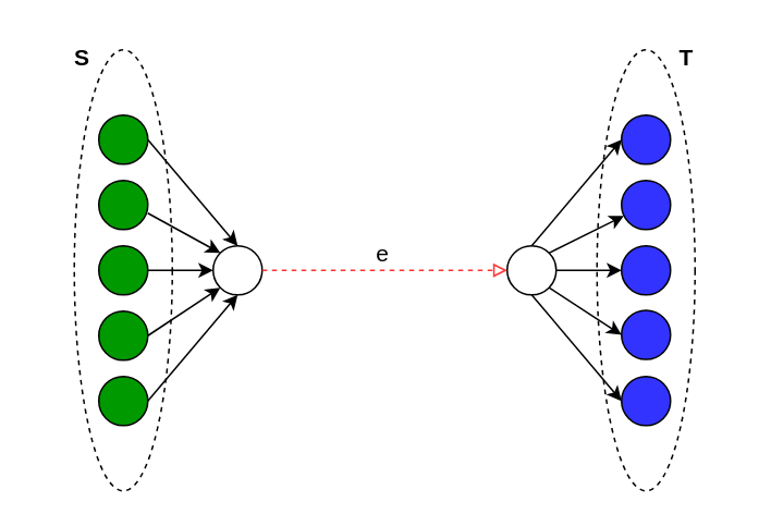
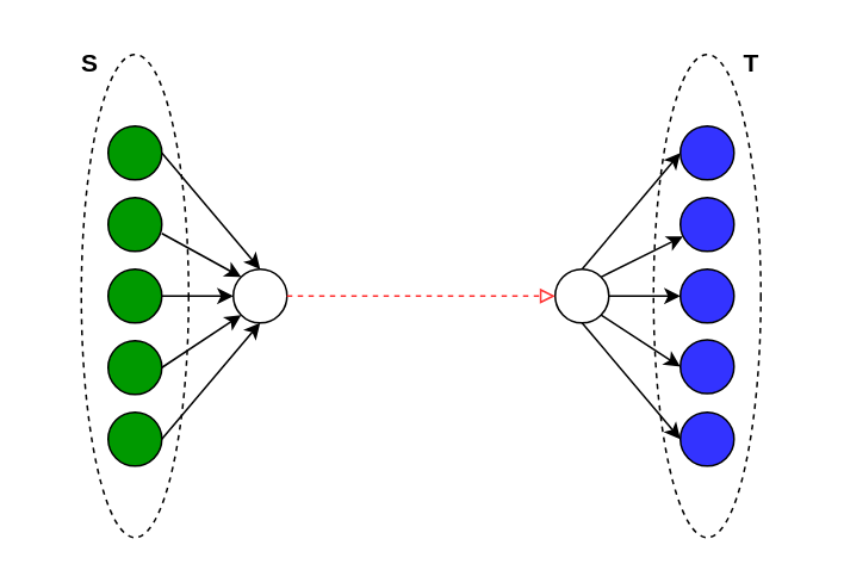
- <mxCell id="29" value="&lt;font style=&quot;font-size: 14px;&quot;&gt;e&lt;/font&gt;" style="text;html=1;align=center;verticalAlign=middle;whiteSpace=wrap;rounded=0;" vertex="1" parent="1"><mxGeometry x="203.5" y="140" width="60" height="30" as="geometry" /></mxCell>
